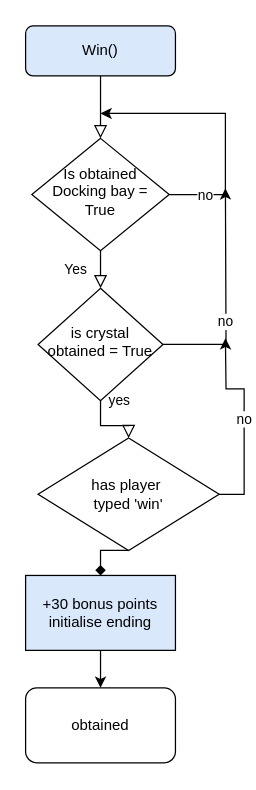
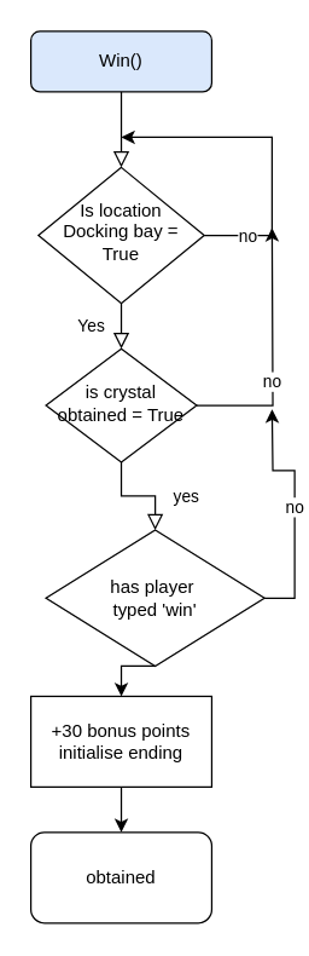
- <mxCell id="7" value="Is obtained Docking bay = True" style="rhombus;whiteSpace=wrap;html=1;shadow=0;fontFamily=Helvetica;fontSize=12;align=center;strokeWidth=1;spacing=6;spacingTop=-4;" parent="1" vertex="1"><mxGeometry x="25" y="110" width="110" height="90" as="geometry" /></mxCell>
+ <mxCell id="7" value="Is location Docking bay = True" style="rhombus;whiteSpace=wrap;html=1;shadow=0;fontFamily=Helvetica;fontSize=12;align=center;strokeWidth=1;spacing=6;spacingTop=-4;" parent="1" vertex="1"><mxGeometry x="25" y="110" width="110" height="90" as="geometry" /></mxCell>
- <mxCell id="11" value="is crystal obtained = True" style="rhombus;whiteSpace=wrap;html=1;shadow=0;fontFamily=Helvetica;fontSize=12;align=center;strokeWidth=1;spacing=6;spacingTop=-4;" parent="1" vertex="1"><mxGeometry x="30" y="230" width="100" height="90" as="geometry" /></mxCell>
+ <mxCell id="11" value="is crystal obtained = True" style="rhombus;whiteSpace=wrap;html=1;shadow=0;fontFamily=Helvetica;fontSize=12;align=center;strokeWidth=1;spacing=6;spacingTop=-4;" parent="1" vertex="1"><mxGeometry x="30" y="230" width="100" height="75" as="geometry" /></mxCell>
- <mxCell id="13" style="edgeStyle=orthogonalEdgeStyle;rounded=0;orthogonalLoop=1;jettySize=auto;html=1;exitX=0.5;exitY=1;exitDx=0;exitDy=0;entryX=0.5;entryY=0;entryDx=0;entryDy=0;endArrow=diamond;" edge="1" parent="1" source="14" target="16"><mxGeometry relative="1" as="geometry" /></mxCell>
+ <mxCell id="13" style="edgeStyle=orthogonalEdgeStyle;rounded=0;orthogonalLoop=1;jettySize=auto;html=1;exitX=0.5;exitY=1;exitDx=0;exitDy=0;entryX=0.5;entryY=0;entryDx=0;entryDy=0;" edge="1" parent="1" source="14" target="16"><mxGeometry relative="1" as="geometry" /></mxCell>
- <mxCell id="16" value="+30 bonus points&lt;div&gt;initialise ending&lt;/div&gt;" style="rounded=0;whiteSpace=wrap;html=1;fillColor=#dae8fc;" vertex="1" parent="1"><mxGeometry x="20" y="460" width="120" height="60" as="geometry" /></mxCell>
+ <mxCell id="16" value="+30 bonus points&lt;div&gt;initialise ending&lt;/div&gt;" style="rounded=0;whiteSpace=wrap;html=1;" vertex="1" parent="1"><mxGeometry x="20" y="460" width="120" height="60" as="geometry" /></mxCell>
